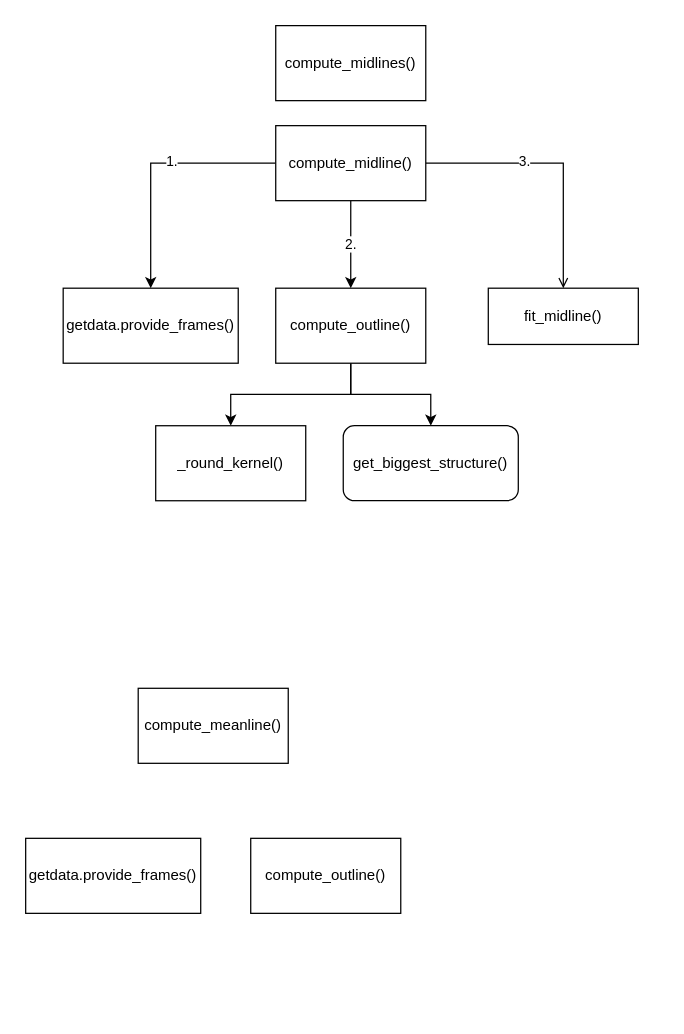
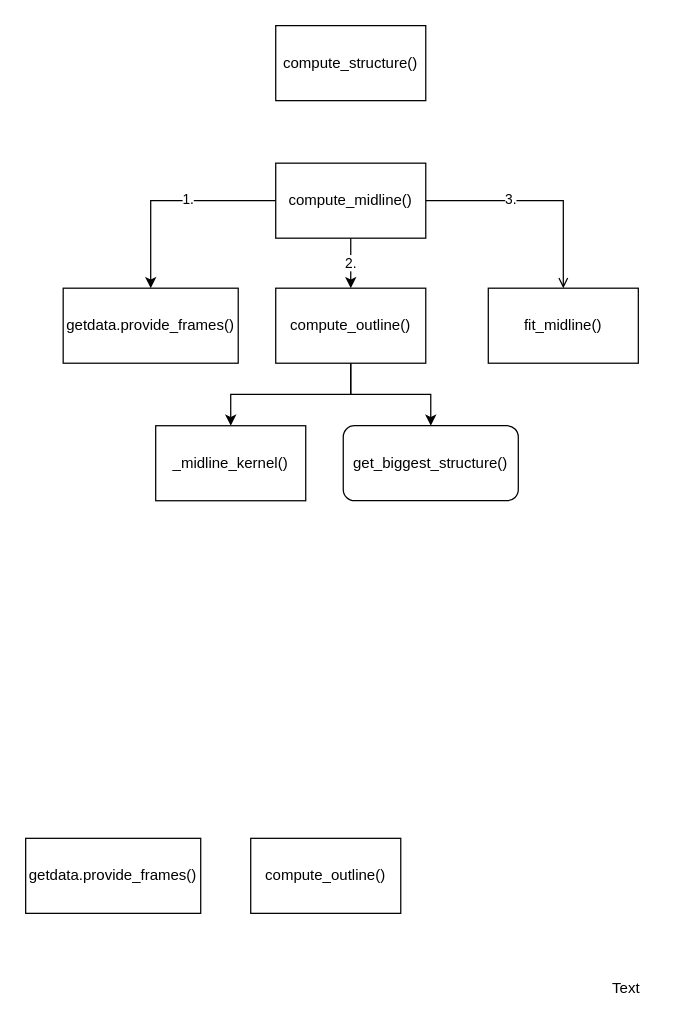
- <mxCell id="2" value="compute_midlines()" style="rounded=0;whiteSpace=wrap;html=1;" parent="1" vertex="1"><mxGeometry x="220" y="20" width="120" height="60" as="geometry" /></mxCell>
+ <mxCell id="2" value="compute_structure()" style="rounded=0;whiteSpace=wrap;html=1;" parent="1" vertex="1"><mxGeometry x="220" y="20" width="120" height="60" as="geometry" /></mxCell>
- <mxCell id="8" value="compute_midline()" style="rounded=0;whiteSpace=wrap;html=1;" parent="1" vertex="1"><mxGeometry x="220" y="100" width="120" height="60" as="geometry" /></mxCell>
+ <mxCell id="8" value="compute_midline()" style="rounded=0;whiteSpace=wrap;html=1;" parent="1" vertex="1"><mxGeometry x="220" y="130" width="120" height="60" as="geometry" /></mxCell>
- <mxCell id="12" value="fit_midline()" style="rounded=0;whiteSpace=wrap;html=1;" parent="1" vertex="1"><mxGeometry x="390" y="230" width="120" height="45" as="geometry" /></mxCell>
+ <mxCell id="12" value="fit_midline()" style="rounded=0;whiteSpace=wrap;html=1;" parent="1" vertex="1"><mxGeometry x="390" y="230" width="120" height="60" as="geometry" /></mxCell>
- <mxCell id="13" value="_round_kernel()" style="rounded=0;whiteSpace=wrap;html=1;" parent="1" vertex="1"><mxGeometry x="124" y="340" width="120" height="60" as="geometry" /></mxCell>
+ <mxCell id="13" value="_midline_kernel()" style="rounded=0;whiteSpace=wrap;html=1;" parent="1" vertex="1"><mxGeometry x="124" y="340" width="120" height="60" as="geometry" /></mxCell>
- <mxCell id="16" value="compute_meanline()" style="rounded=0;whiteSpace=wrap;html=1;" parent="1" vertex="1"><mxGeometry x="110" y="550" width="120" height="60" as="geometry" /></mxCell>
+ <mxCell id="19" value="Text" style="text;html=1;align=center;verticalAlign=middle;resizable=0;points=[];autosize=1;strokeColor=none;fillColor=none;" vertex="1" parent="1"><mxGeometry x="475" y="775" width="50" height="30" as="geometry" /></mxCell>
